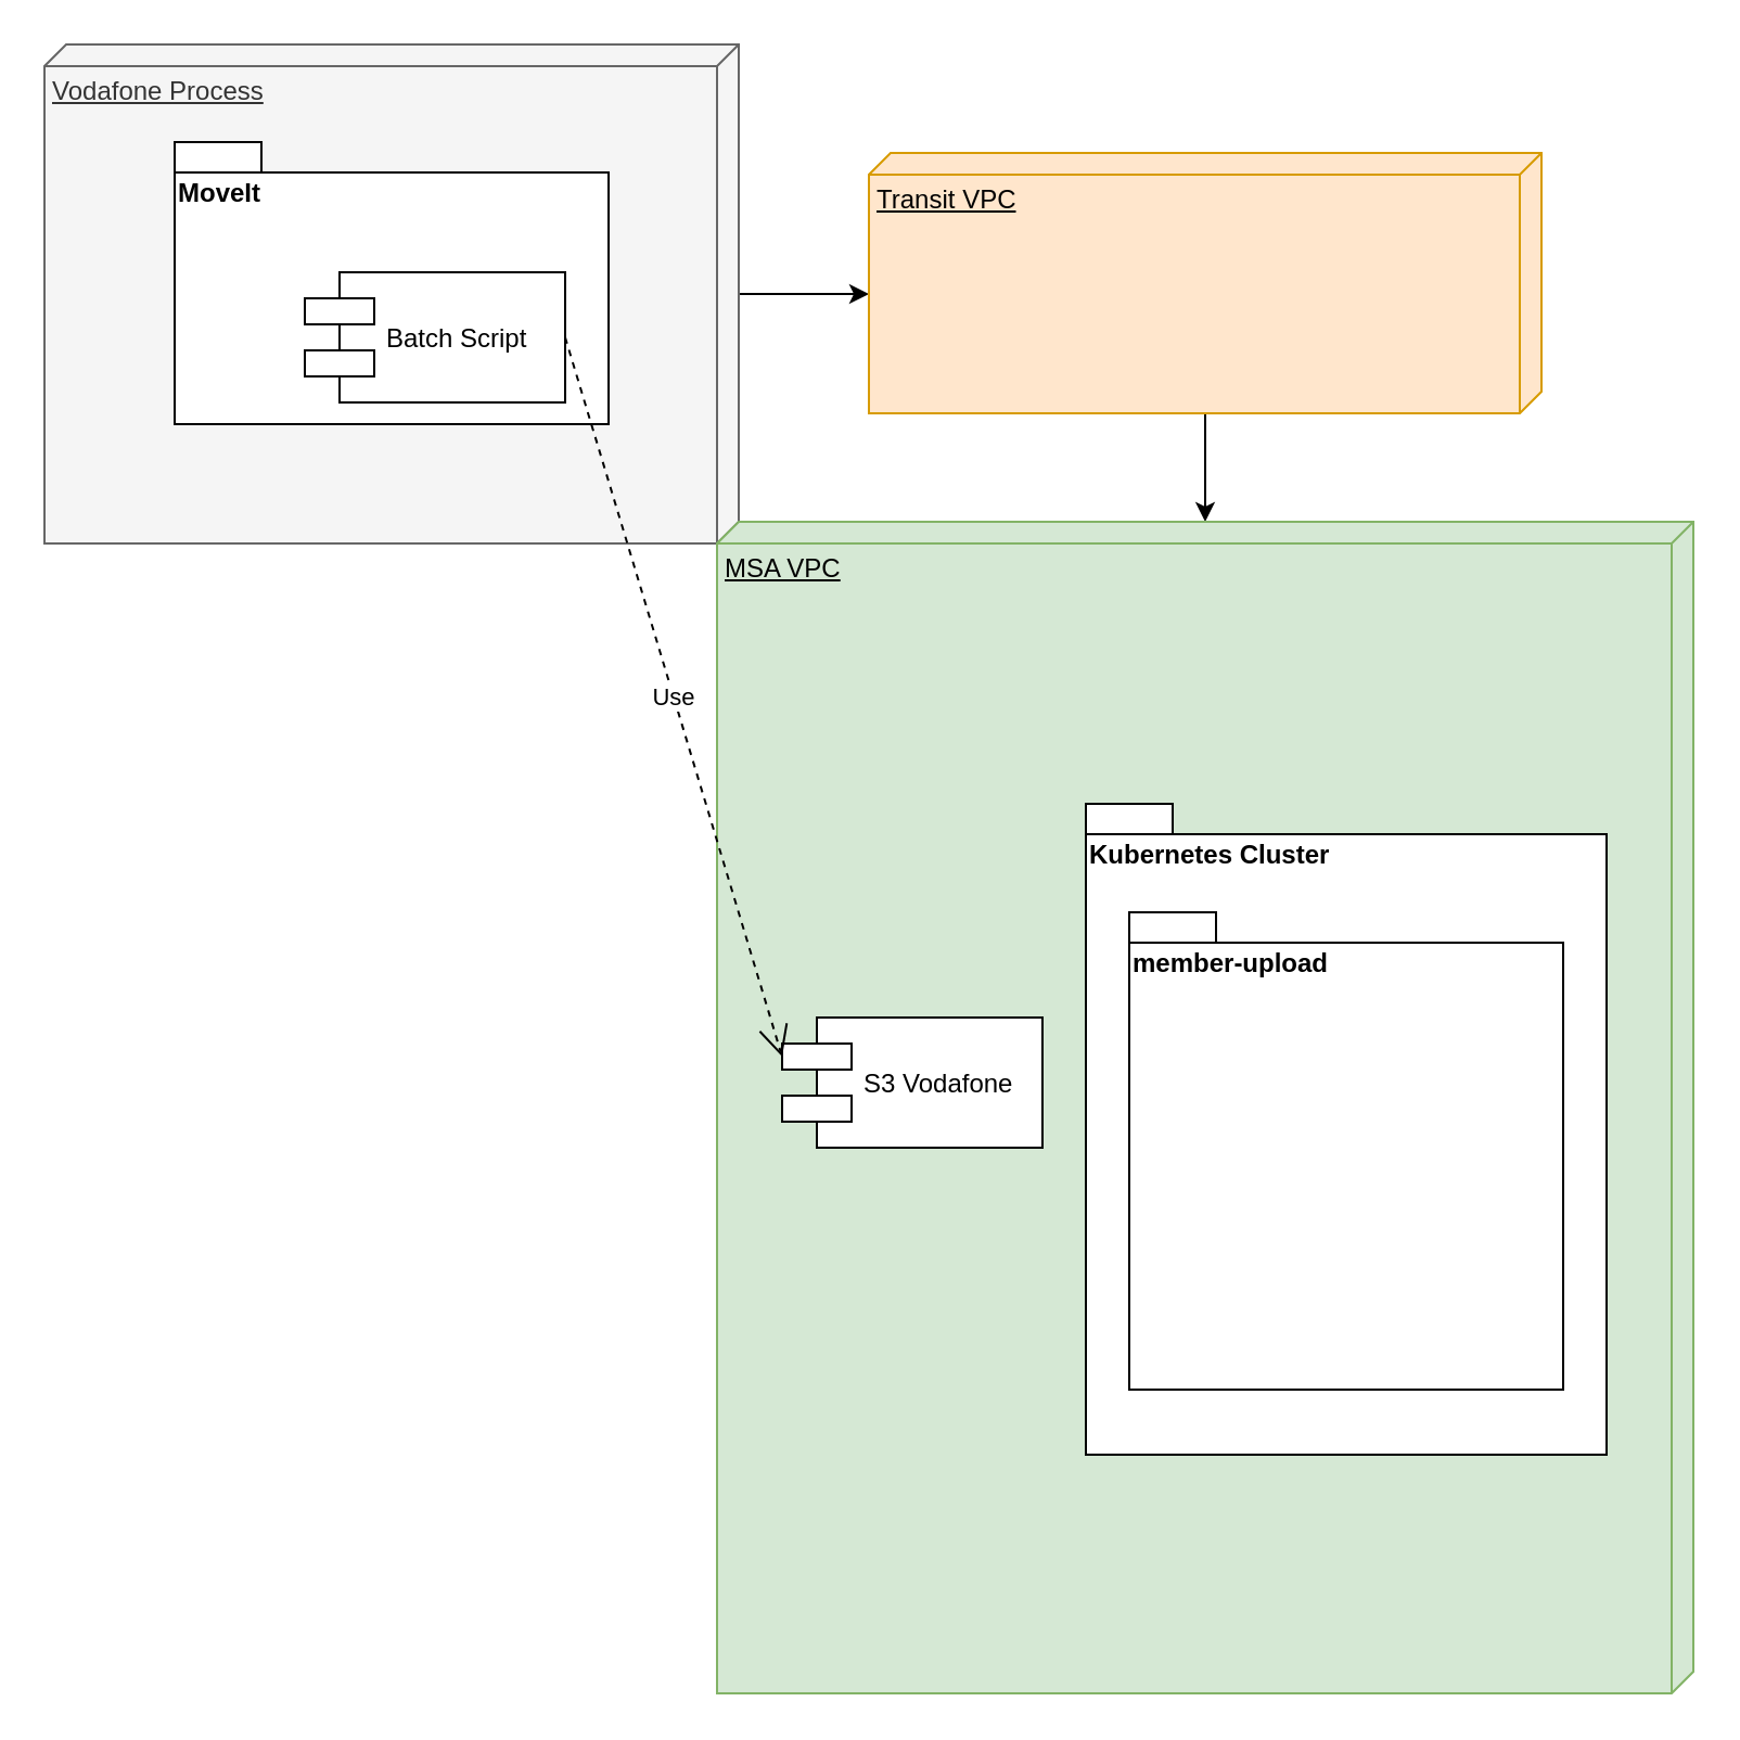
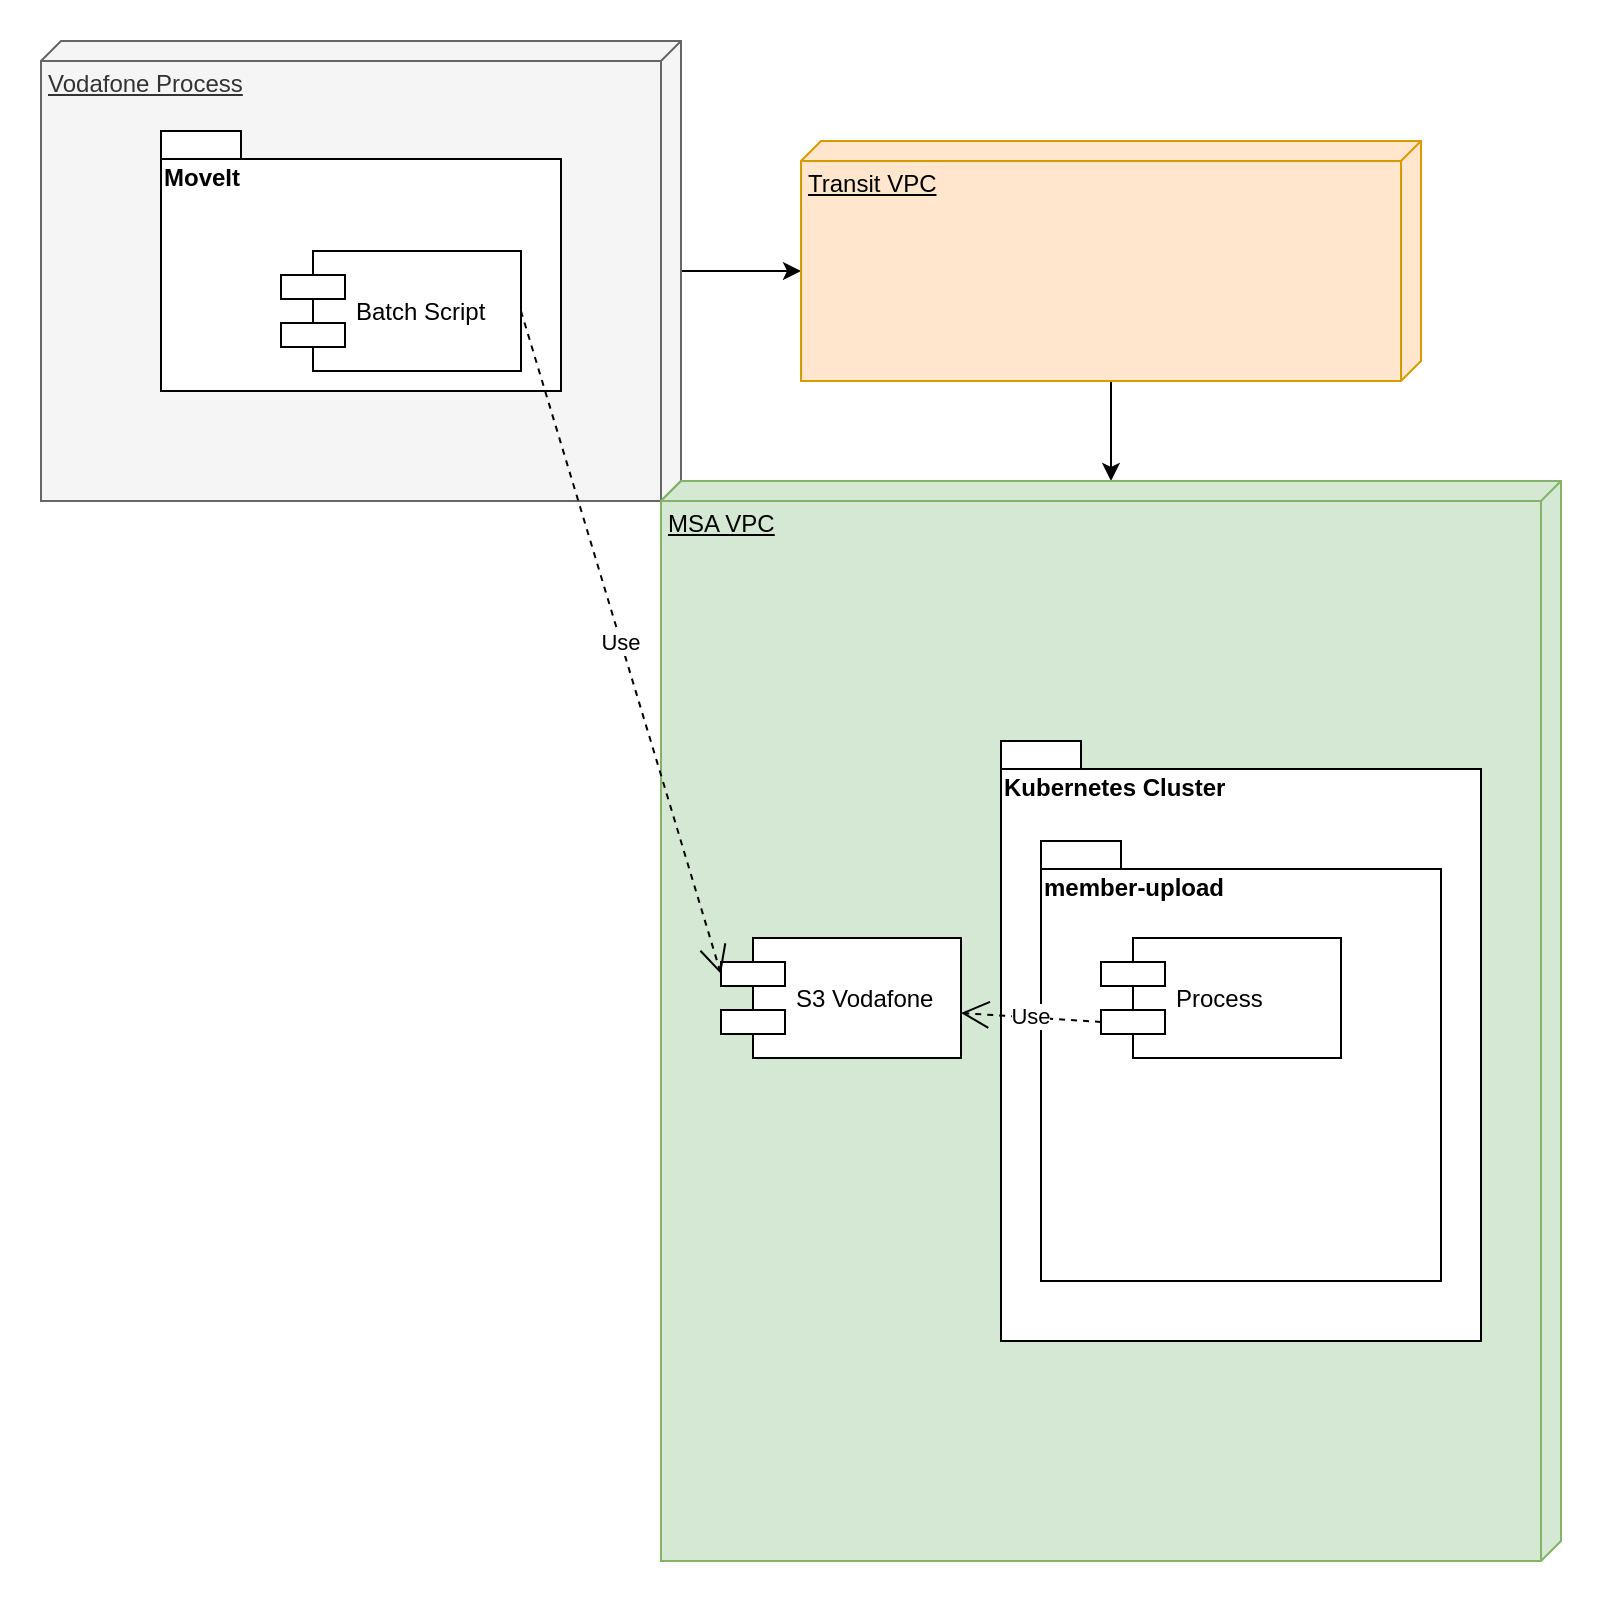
+ <mxCell id="14" value="Process" style="shape=component;align=left;spacingLeft=36;" parent="1" vertex="1"><mxGeometry x="550" y="468.5" width="120" height="60" as="geometry" /></mxCell>
+ <mxCell id="13" value="Use" style="endArrow=open;endSize=12;dashed=1;html=1;exitX=0;exitY=0.7;exitDx=0;exitDy=0;entryX=1;entryY=0.625;entryDx=0;entryDy=0;entryPerimeter=0;" parent="1" source="14" target="7" edge="1"><mxGeometry width="160" relative="1" as="geometry"><mxPoint x="550" y="588" as="sourcePoint" /><mxPoint x="640" y="500" as="targetPoint" /></mxGeometry></mxCell>
